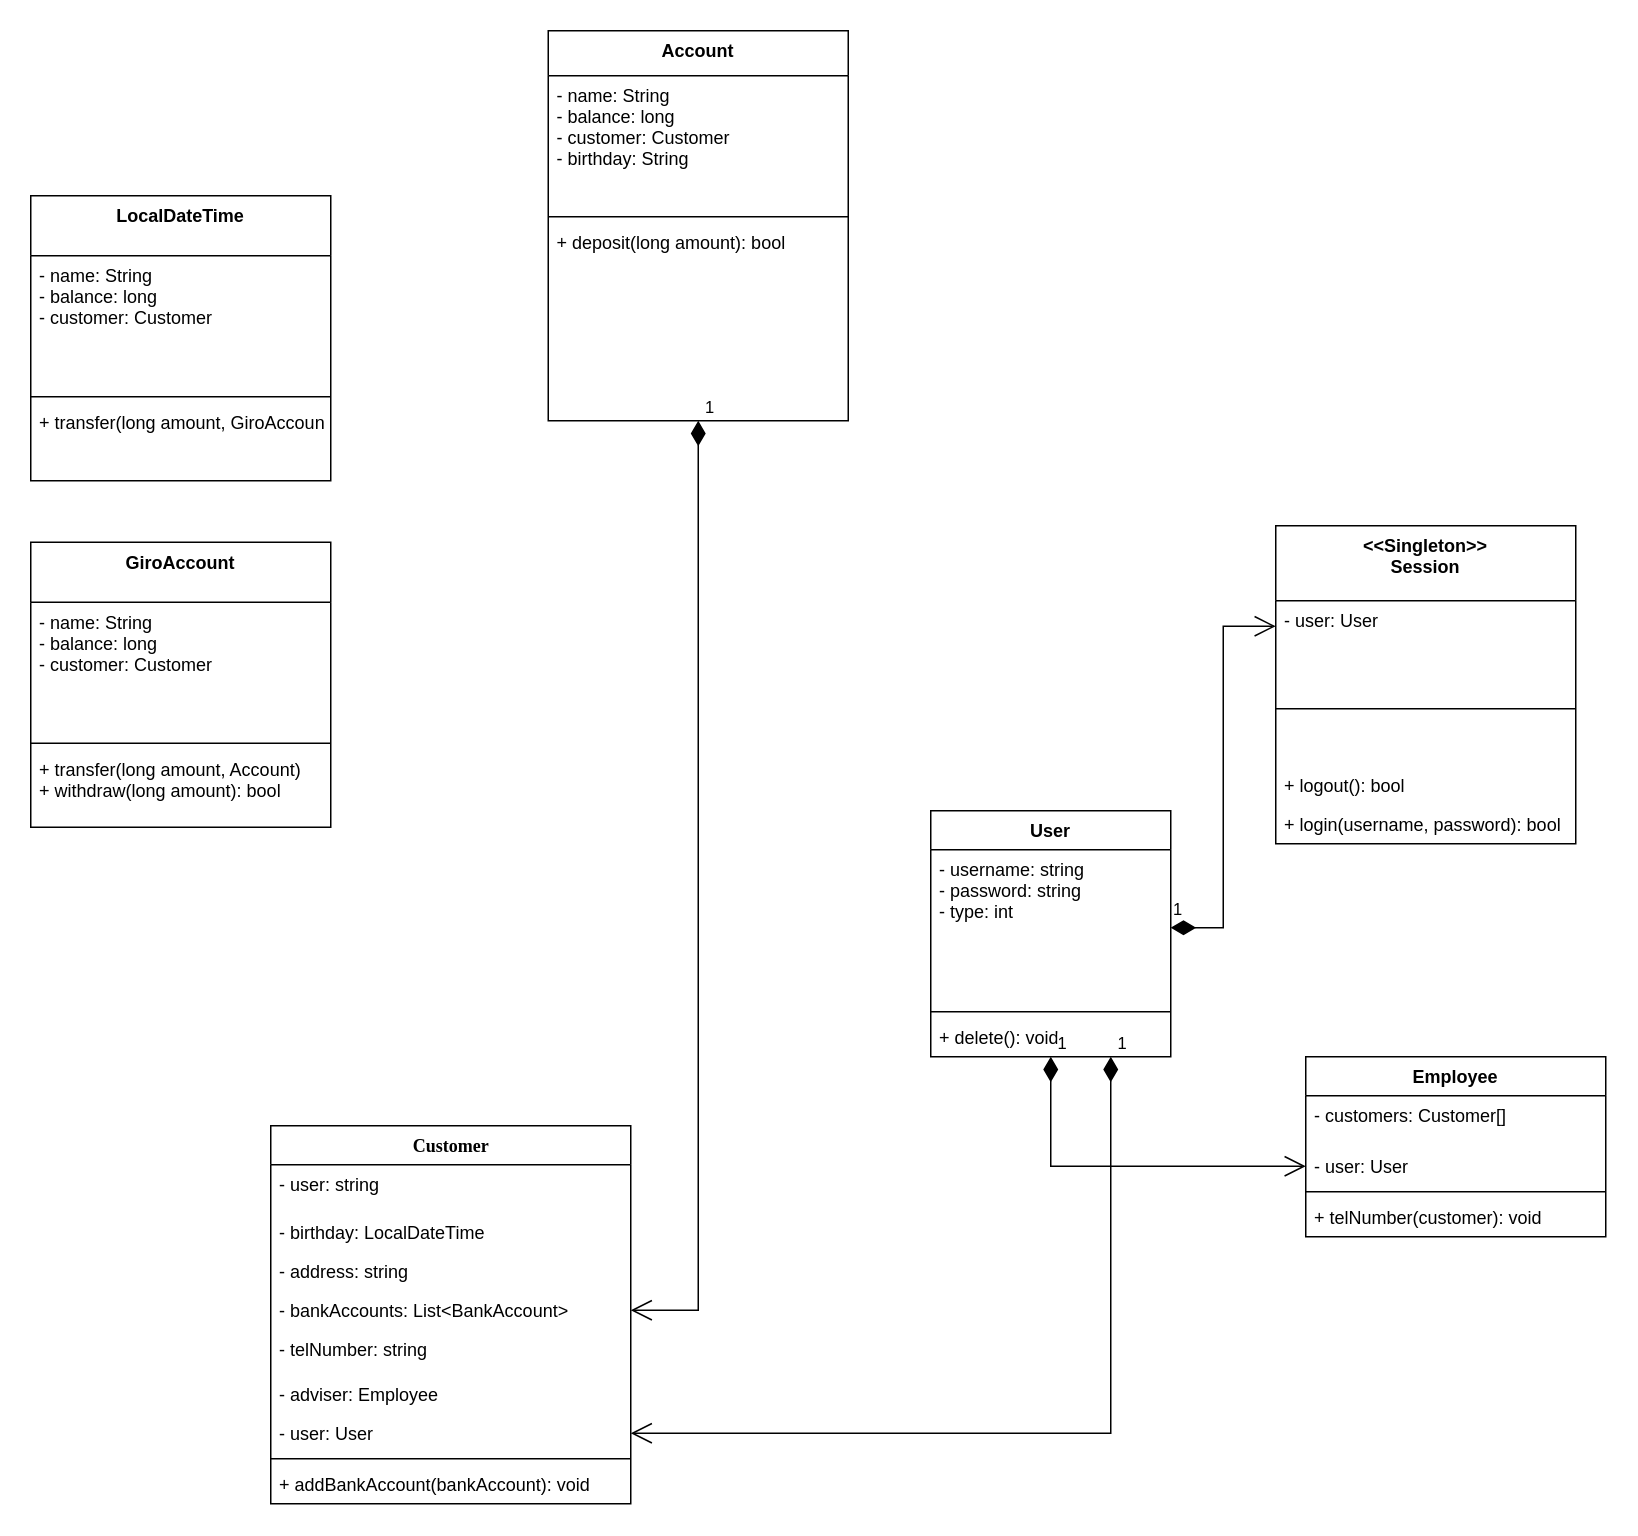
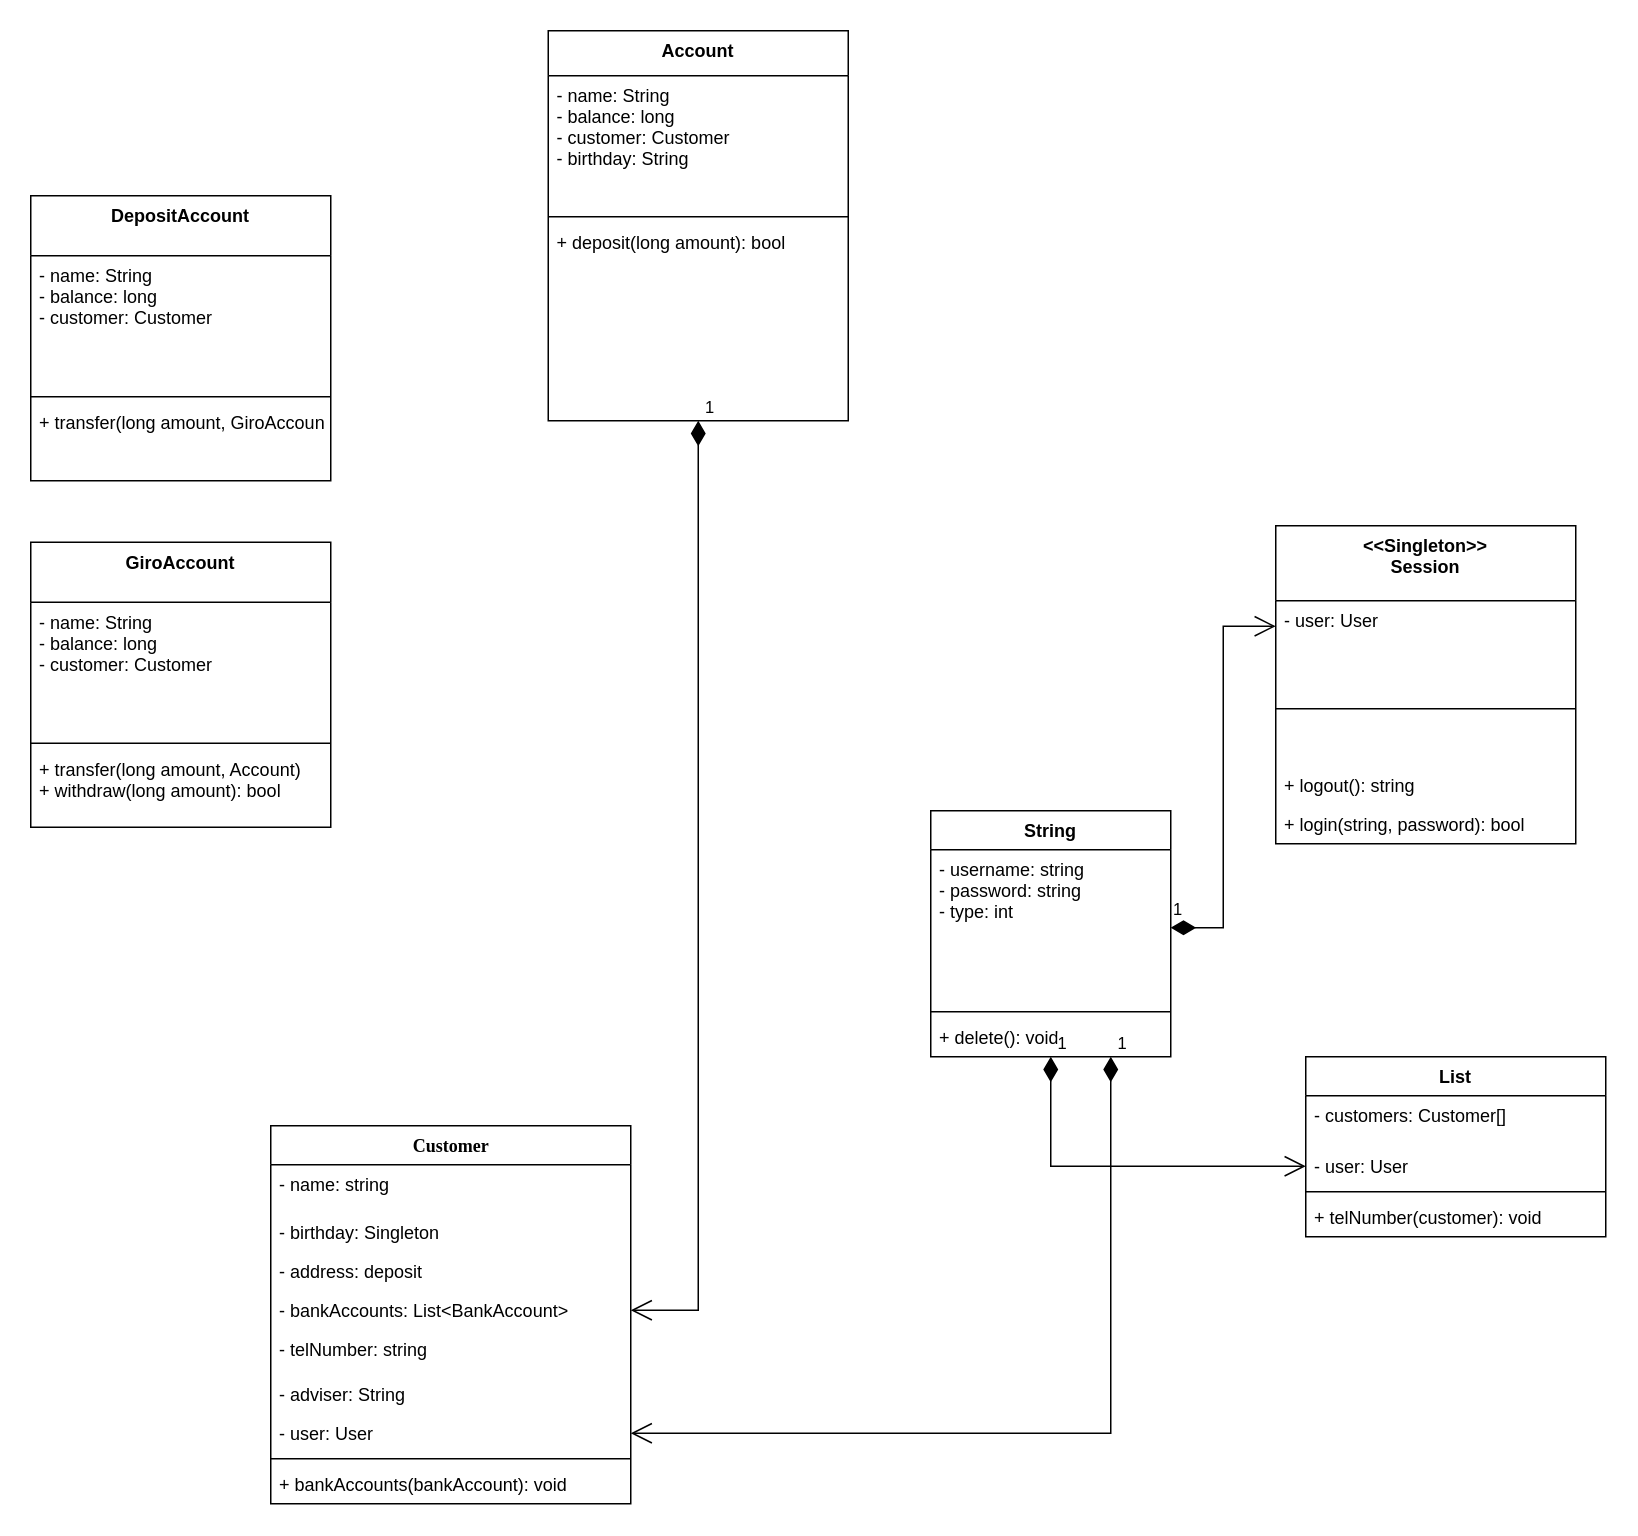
- <mxCell id="38" value="LocalDateTime" style="swimlane;fontStyle=1;align=center;verticalAlign=top;childLayout=stackLayout;horizontal=1;startSize=40;horizontalStack=0;resizeParent=1;resizeParentMax=0;resizeLast=0;collapsible=1;marginBottom=0;" vertex="1" parent="1"><mxGeometry x="20" y="130" width="200" height="190" as="geometry" /></mxCell>
+ <mxCell id="38" value="DepositAccount" style="swimlane;fontStyle=1;align=center;verticalAlign=top;childLayout=stackLayout;horizontal=1;startSize=40;horizontalStack=0;resizeParent=1;resizeParentMax=0;resizeLast=0;collapsible=1;marginBottom=0;" vertex="1" parent="1"><mxGeometry x="20" y="130" width="200" height="190" as="geometry" /></mxCell>
- <mxCell id="30" value="+ logout(): bool" style="text;strokeColor=none;fillColor=none;align=left;verticalAlign=top;spacingLeft=4;spacingRight=4;overflow=hidden;rotatable=0;points=[[0,0.5],[1,0.5]];portConstraint=eastwest;" vertex="1" parent="27"><mxGeometry y="160" width="200" height="26" as="geometry" /></mxCell>
+ <mxCell id="30" value="+ logout(): string" style="text;strokeColor=none;fillColor=none;align=left;verticalAlign=top;spacingLeft=4;spacingRight=4;overflow=hidden;rotatable=0;points=[[0,0.5],[1,0.5]];portConstraint=eastwest;" vertex="1" parent="27"><mxGeometry y="160" width="200" height="26" as="geometry" /></mxCell>
- <mxCell id="31" value="+ login(username, password): bool" style="text;strokeColor=none;fillColor=none;align=left;verticalAlign=top;spacingLeft=4;spacingRight=4;overflow=hidden;rotatable=0;points=[[0,0.5],[1,0.5]];portConstraint=eastwest;" vertex="1" parent="27"><mxGeometry y="186" width="200" height="26" as="geometry" /></mxCell>
+ <mxCell id="31" value="+ login(string, password): bool" style="text;strokeColor=none;fillColor=none;align=left;verticalAlign=top;spacingLeft=4;spacingRight=4;overflow=hidden;rotatable=0;points=[[0,0.5],[1,0.5]];portConstraint=eastwest;" vertex="1" parent="27"><mxGeometry y="186" width="200" height="26" as="geometry" /></mxCell>
- <mxCell id="16" value="User" style="swimlane;fontStyle=1;align=center;verticalAlign=top;childLayout=stackLayout;horizontal=1;startSize=26;horizontalStack=0;resizeParent=1;resizeParentMax=0;resizeLast=0;collapsible=1;marginBottom=0;" vertex="1" parent="1"><mxGeometry x="620" y="540" width="160" height="164" as="geometry" /></mxCell>
+ <mxCell id="16" value="String" style="swimlane;fontStyle=1;align=center;verticalAlign=top;childLayout=stackLayout;horizontal=1;startSize=26;horizontalStack=0;resizeParent=1;resizeParentMax=0;resizeLast=0;collapsible=1;marginBottom=0;" vertex="1" parent="1"><mxGeometry x="620" y="540" width="160" height="164" as="geometry" /></mxCell>
- <mxCell id="20" value="Employee" style="swimlane;fontStyle=1;align=center;verticalAlign=top;childLayout=stackLayout;horizontal=1;startSize=26;horizontalStack=0;resizeParent=1;resizeParentMax=0;resizeLast=0;collapsible=1;marginBottom=0;" vertex="1" parent="1"><mxGeometry x="870" y="704" width="200" height="120" as="geometry" /></mxCell>
+ <mxCell id="20" value="List" style="swimlane;fontStyle=1;align=center;verticalAlign=top;childLayout=stackLayout;horizontal=1;startSize=26;horizontalStack=0;resizeParent=1;resizeParentMax=0;resizeLast=0;collapsible=1;marginBottom=0;" vertex="1" parent="1"><mxGeometry x="870" y="704" width="200" height="120" as="geometry" /></mxCell>
- <mxCell id="3" value="&lt;div&gt;- user: string&lt;/div&gt;&lt;div&gt;&lt;br&gt;&lt;/div&gt;" style="text;html=1;strokeColor=none;fillColor=none;align=left;verticalAlign=top;spacingLeft=4;spacingRight=4;whiteSpace=wrap;overflow=hidden;rotatable=0;points=[[0,0.5],[1,0.5]];portConstraint=eastwest;" vertex="1" parent="2"><mxGeometry y="26" width="240" height="32" as="geometry" /></mxCell>
+ <mxCell id="3" value="&lt;div&gt;- name: string&lt;/div&gt;&lt;div&gt;&lt;br&gt;&lt;/div&gt;" style="text;html=1;strokeColor=none;fillColor=none;align=left;verticalAlign=top;spacingLeft=4;spacingRight=4;whiteSpace=wrap;overflow=hidden;rotatable=0;points=[[0,0.5],[1,0.5]];portConstraint=eastwest;" vertex="1" parent="2"><mxGeometry y="26" width="240" height="32" as="geometry" /></mxCell>
- <mxCell id="4" value="&lt;div&gt;- birthday: LocalDateTime&lt;/div&gt;&lt;div&gt;&lt;br&gt;&lt;/div&gt;" style="text;html=1;strokeColor=none;fillColor=none;align=left;verticalAlign=top;spacingLeft=4;spacingRight=4;whiteSpace=wrap;overflow=hidden;rotatable=0;points=[[0,0.5],[1,0.5]];portConstraint=eastwest;" vertex="1" parent="2"><mxGeometry y="58" width="240" height="26" as="geometry" /></mxCell>
+ <mxCell id="4" value="&lt;div&gt;- birthday: Singleton&lt;/div&gt;&lt;div&gt;&lt;br&gt;&lt;/div&gt;" style="text;html=1;strokeColor=none;fillColor=none;align=left;verticalAlign=top;spacingLeft=4;spacingRight=4;whiteSpace=wrap;overflow=hidden;rotatable=0;points=[[0,0.5],[1,0.5]];portConstraint=eastwest;" vertex="1" parent="2"><mxGeometry y="58" width="240" height="26" as="geometry" /></mxCell>
- <mxCell id="5" value="- address: string" style="text;strokeColor=none;fillColor=none;align=left;verticalAlign=top;spacingLeft=4;spacingRight=4;overflow=hidden;rotatable=0;points=[[0,0.5],[1,0.5]];portConstraint=eastwest;" vertex="1" parent="2"><mxGeometry y="84" width="240" height="26" as="geometry" /></mxCell>
+ <mxCell id="5" value="- address: deposit" style="text;strokeColor=none;fillColor=none;align=left;verticalAlign=top;spacingLeft=4;spacingRight=4;overflow=hidden;rotatable=0;points=[[0,0.5],[1,0.5]];portConstraint=eastwest;" vertex="1" parent="2"><mxGeometry y="84" width="240" height="26" as="geometry" /></mxCell>
- <mxCell id="8" value="- adviser: Employee" style="text;strokeColor=none;fillColor=none;align=left;verticalAlign=top;spacingLeft=4;spacingRight=4;overflow=hidden;rotatable=0;points=[[0,0.5],[1,0.5]];portConstraint=eastwest;" vertex="1" parent="2"><mxGeometry y="166" width="240" height="26" as="geometry" /></mxCell>
+ <mxCell id="8" value="- adviser: String" style="text;strokeColor=none;fillColor=none;align=left;verticalAlign=top;spacingLeft=4;spacingRight=4;overflow=hidden;rotatable=0;points=[[0,0.5],[1,0.5]];portConstraint=eastwest;" vertex="1" parent="2"><mxGeometry y="166" width="240" height="26" as="geometry" /></mxCell>
- <mxCell id="11" value="+ addBankAccount(bankAccount): void" style="text;strokeColor=none;fillColor=none;align=left;verticalAlign=top;spacingLeft=4;spacingRight=4;overflow=hidden;rotatable=0;points=[[0,0.5],[1,0.5]];portConstraint=eastwest;" vertex="1" parent="2"><mxGeometry y="226" width="240" height="26" as="geometry" /></mxCell>
+ <mxCell id="11" value="+ bankAccounts(bankAccount): void" style="text;strokeColor=none;fillColor=none;align=left;verticalAlign=top;spacingLeft=4;spacingRight=4;overflow=hidden;rotatable=0;points=[[0,0.5],[1,0.5]];portConstraint=eastwest;" vertex="1" parent="2"><mxGeometry y="226" width="240" height="26" as="geometry" /></mxCell>
